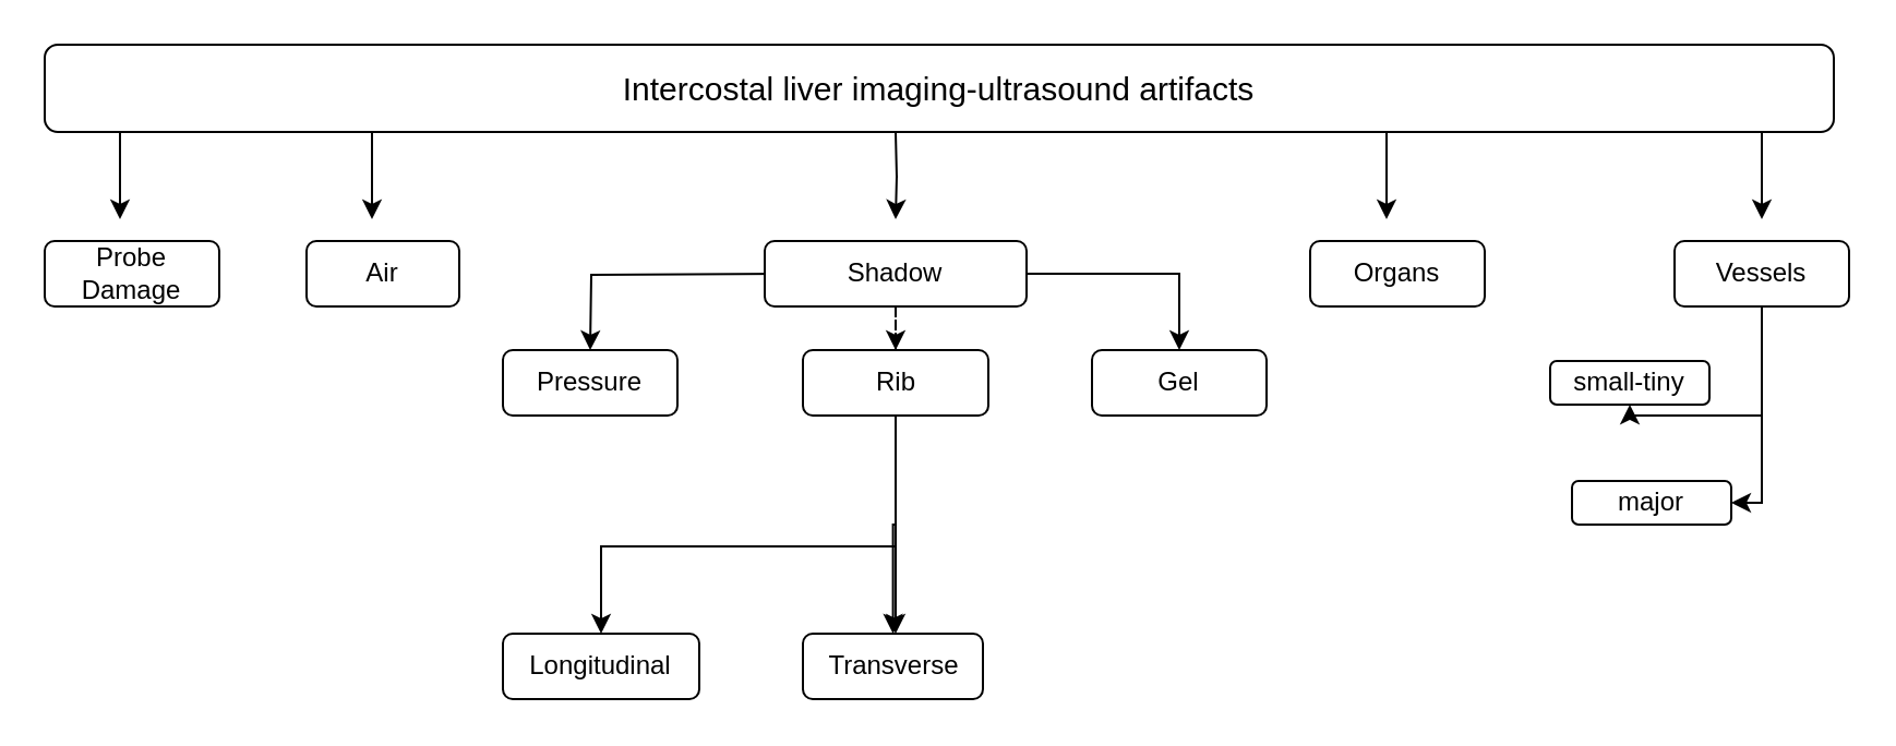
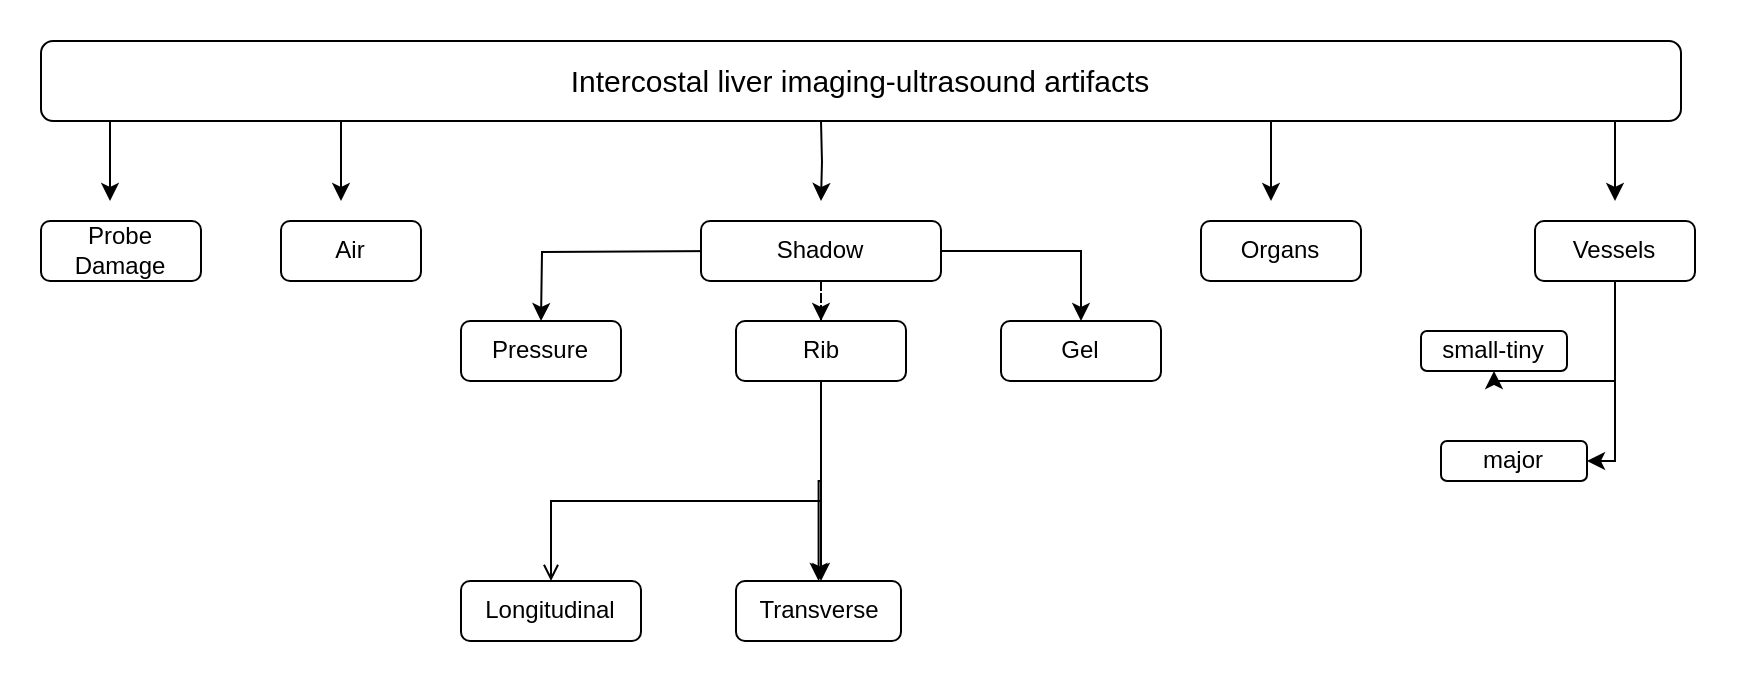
- <mxCell id="12" value="" style="edgeStyle=orthogonalEdgeStyle;rounded=0;orthogonalLoop=1;jettySize=auto;html=1;" edge="1" parent="1" source="15" target="23"><mxGeometry relative="1" as="geometry"><Array as="points"><mxPoint x="410" y="250" /><mxPoint x="275" y="250" /></Array></mxGeometry></mxCell>
+ <mxCell id="12" value="" style="edgeStyle=orthogonalEdgeStyle;rounded=0;orthogonalLoop=1;jettySize=auto;html=1;endArrow=open;" edge="1" parent="1" source="15" target="23"><mxGeometry relative="1" as="geometry"><Array as="points"><mxPoint x="410" y="250" /><mxPoint x="275" y="250" /></Array></mxGeometry></mxCell>
